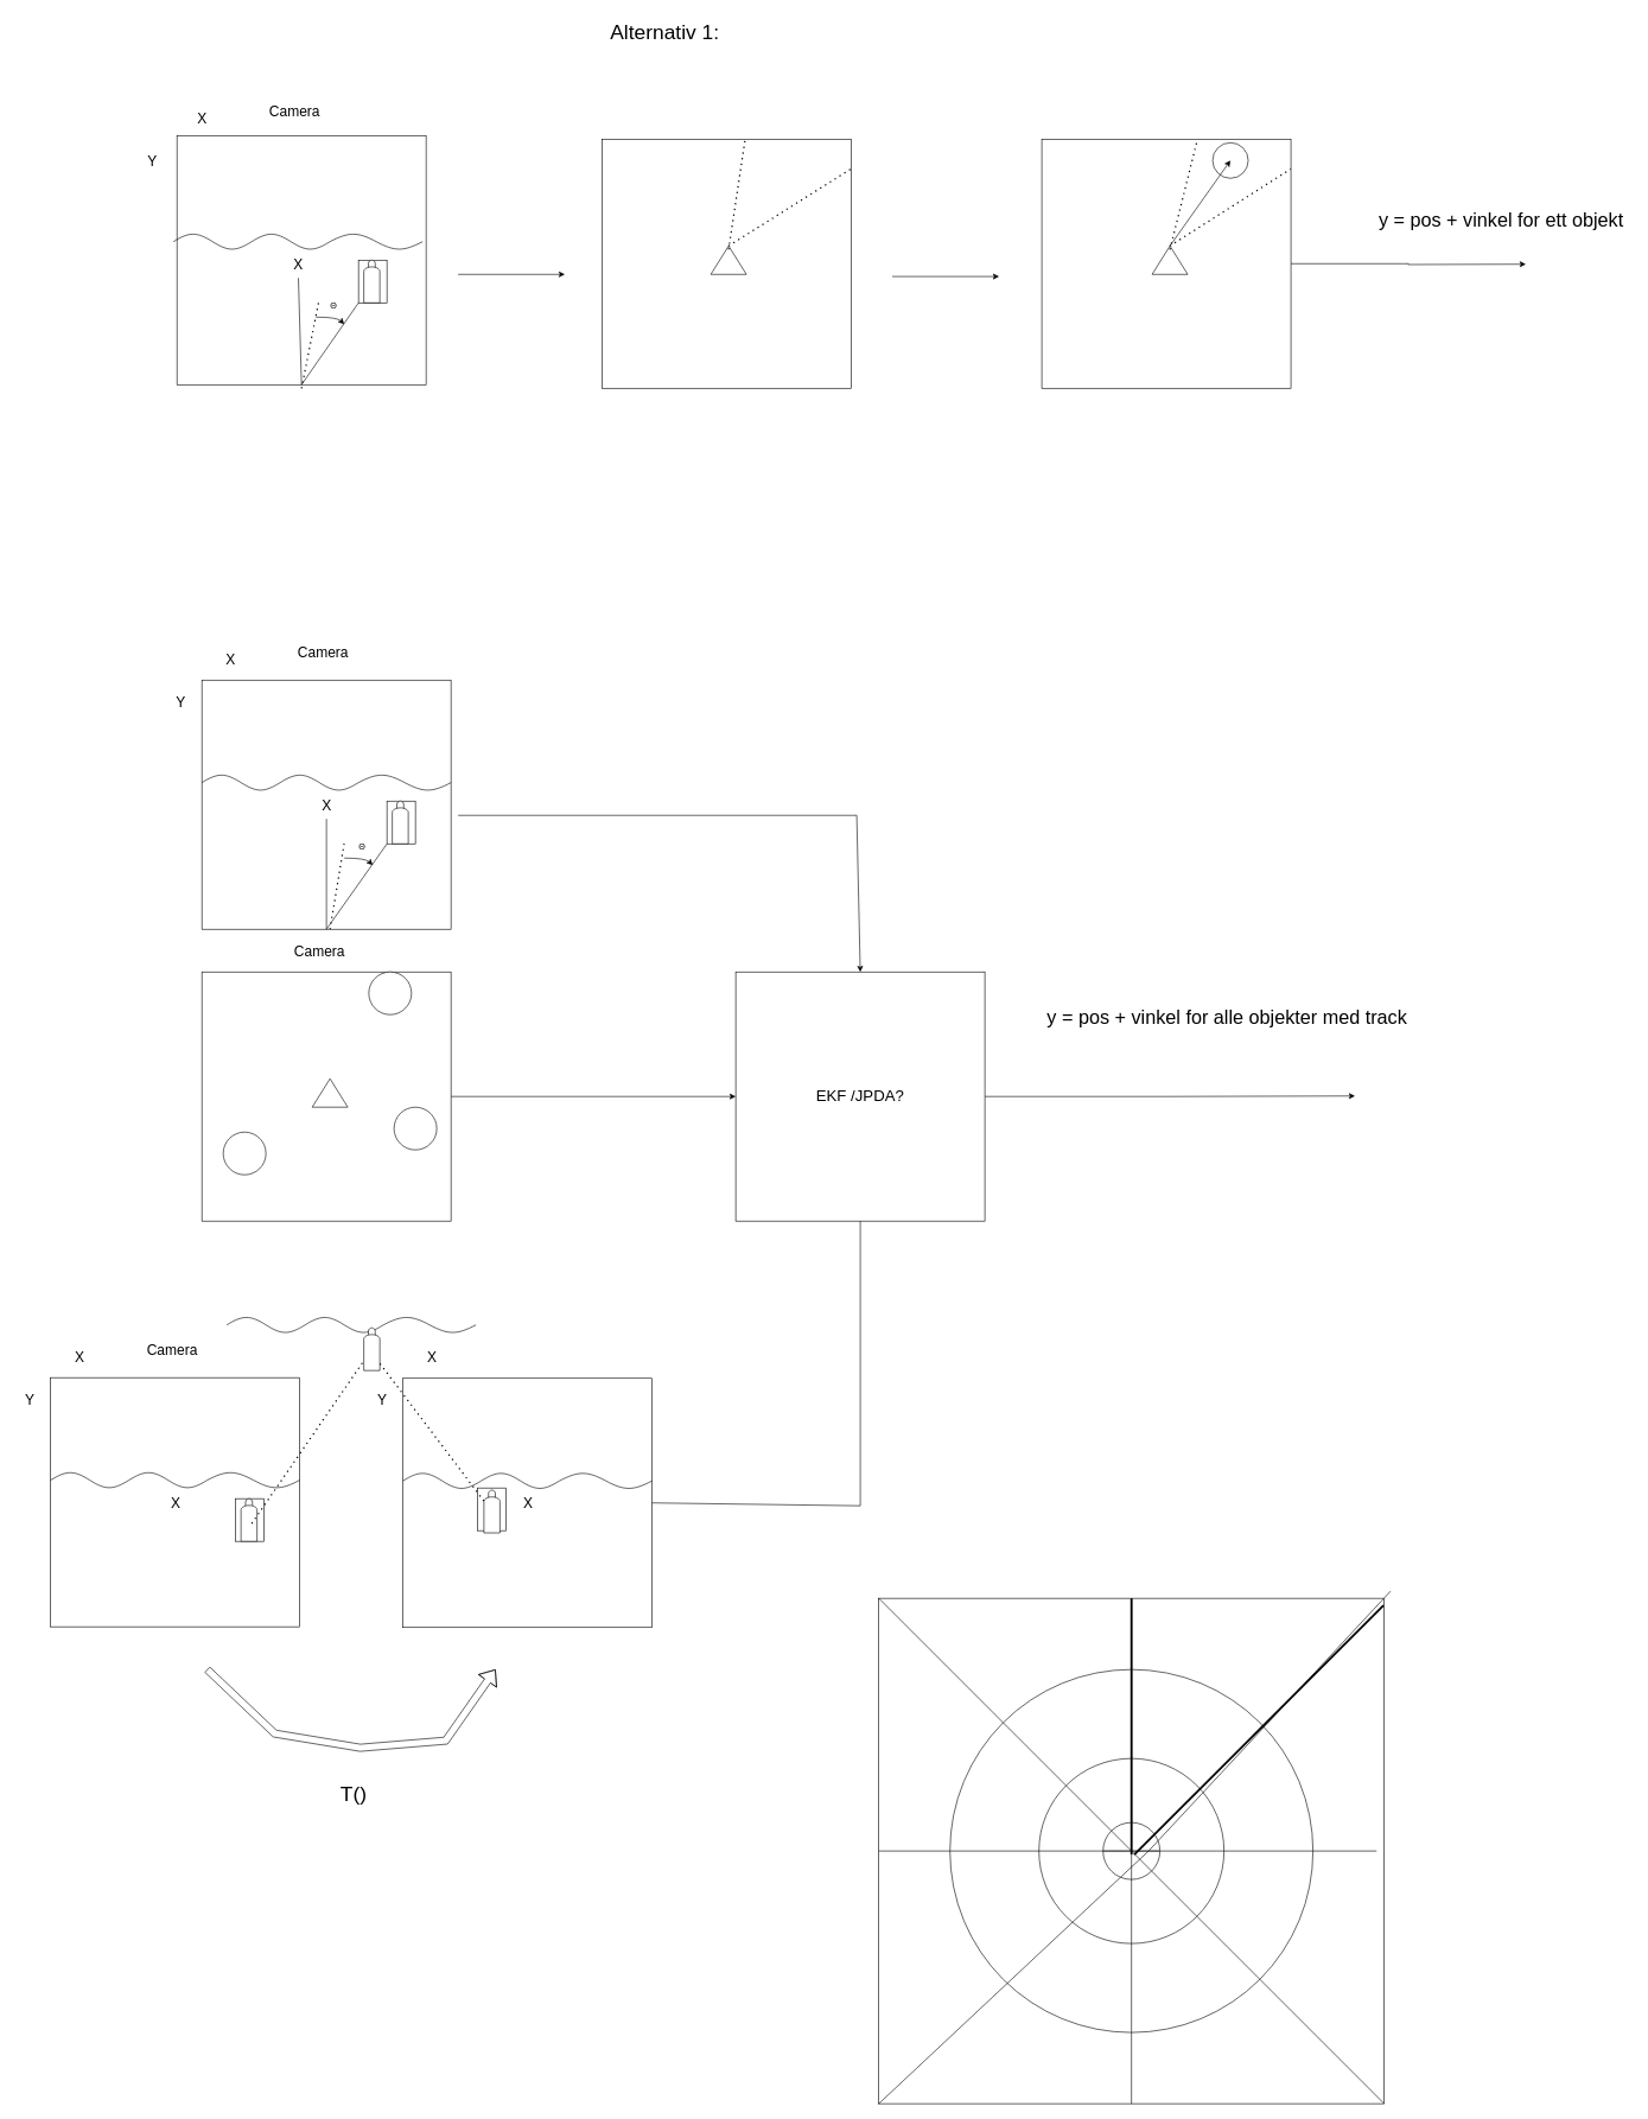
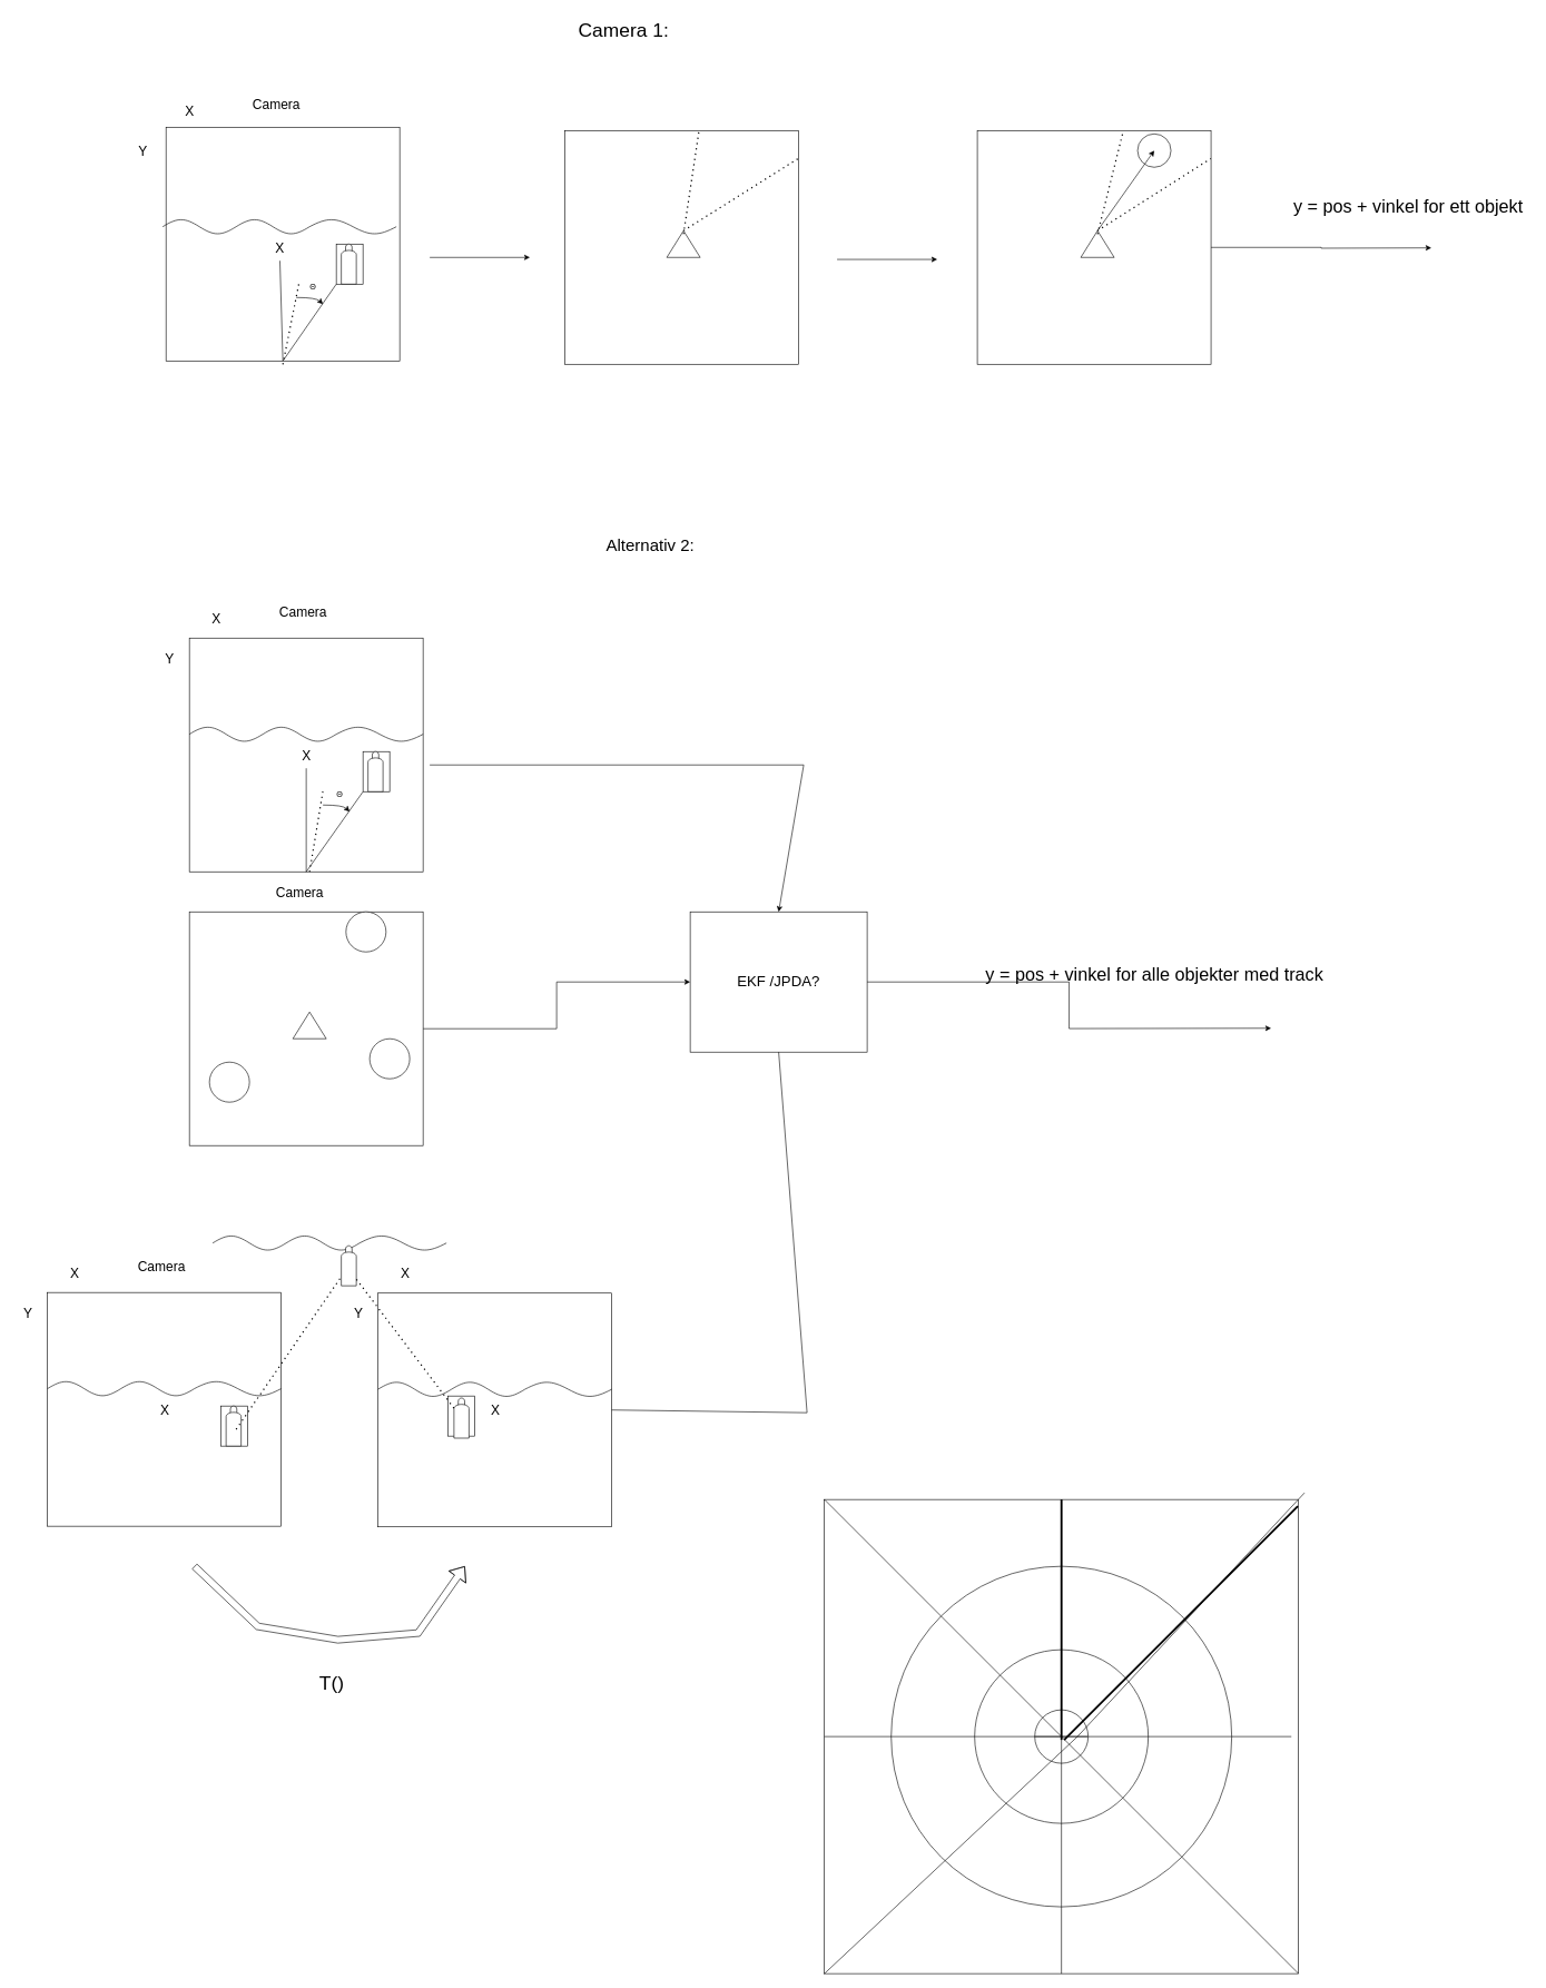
- <mxCell id="92" value="&lt;font style=&quot;font-size: 29px;&quot;&gt;Alternativ 1:&lt;/font&gt;" style="text;html=1;align=center;verticalAlign=middle;resizable=0;points=[];autosize=1;strokeColor=none;fillColor=none;fontSize=20;" vertex="1" parent="1"><mxGeometry x="843" y="20" width="180" height="50" as="geometry" /></mxCell>
+ <mxCell id="92" value="&lt;font style=&quot;font-size: 29px;&quot;&gt;Camera 1:&lt;/font&gt;" style="text;html=1;align=center;verticalAlign=middle;resizable=0;points=[];autosize=1;strokeColor=none;fillColor=none;fontSize=20;" vertex="1" parent="1"><mxGeometry x="843" y="20" width="180" height="50" as="geometry" /></mxCell>
+ <mxCell id="93" value="&lt;font style=&quot;font-size: 25px;&quot;&gt;Alternativ 2:&lt;/font&gt;" style="text;html=1;align=center;verticalAlign=middle;resizable=0;points=[];autosize=1;strokeColor=none;fillColor=none;fontSize=20;" vertex="1" parent="1"><mxGeometry x="893" y="795" width="160" height="40" as="geometry" /></mxCell>
- <mxCell id="136" value="&lt;font style=&quot;font-size: 27px;&quot;&gt;y = pos + vinkel for alle objekter med track&lt;/font&gt;" style="text;html=1;align=center;verticalAlign=middle;resizable=0;points=[];autosize=1;strokeColor=none;fillColor=none;fontSize=22;" vertex="1" parent="1"><mxGeometry x="1458" y="1405" width="530" height="50" as="geometry" /></mxCell>
+ <mxCell id="136" value="&lt;font style=&quot;font-size: 27px;&quot;&gt;y = pos + vinkel for alle objekter med track&lt;/font&gt;" style="text;html=1;align=center;verticalAlign=middle;resizable=0;points=[];autosize=1;strokeColor=none;fillColor=none;fontSize=22;" vertex="1" parent="1"><mxGeometry x="1463" y="1435" width="530" height="50" as="geometry" /></mxCell>
- <mxCell id="133" value="&lt;font style=&quot;font-size: 22px;&quot;&gt;EKF /JPDA?&lt;/font&gt;" style="whiteSpace=wrap;html=1;aspect=fixed;" vertex="1" parent="1"><mxGeometry x="1033" y="1365" width="350" height="350" as="geometry" /></mxCell>
+ <mxCell id="133" value="&lt;font style=&quot;font-size: 22px;&quot;&gt;EKF /JPDA?&lt;/font&gt;" style="whiteSpace=wrap;html=1;aspect=fixed;" vertex="1" parent="1"><mxGeometry x="1033" y="1365" width="265" height="210" as="geometry" /></mxCell>
